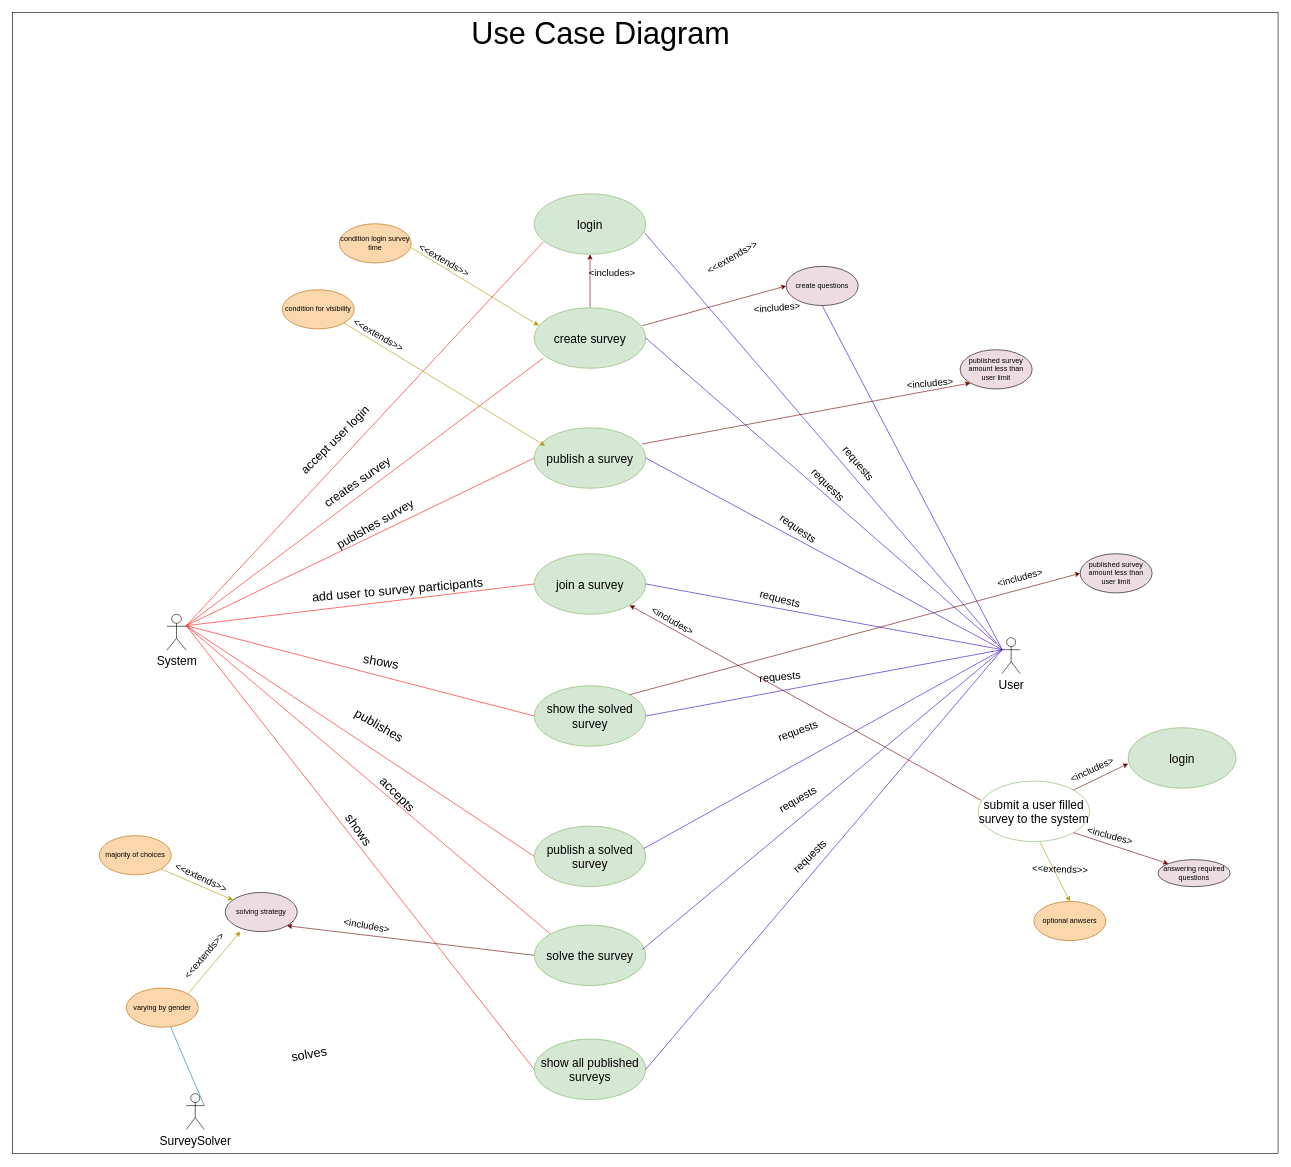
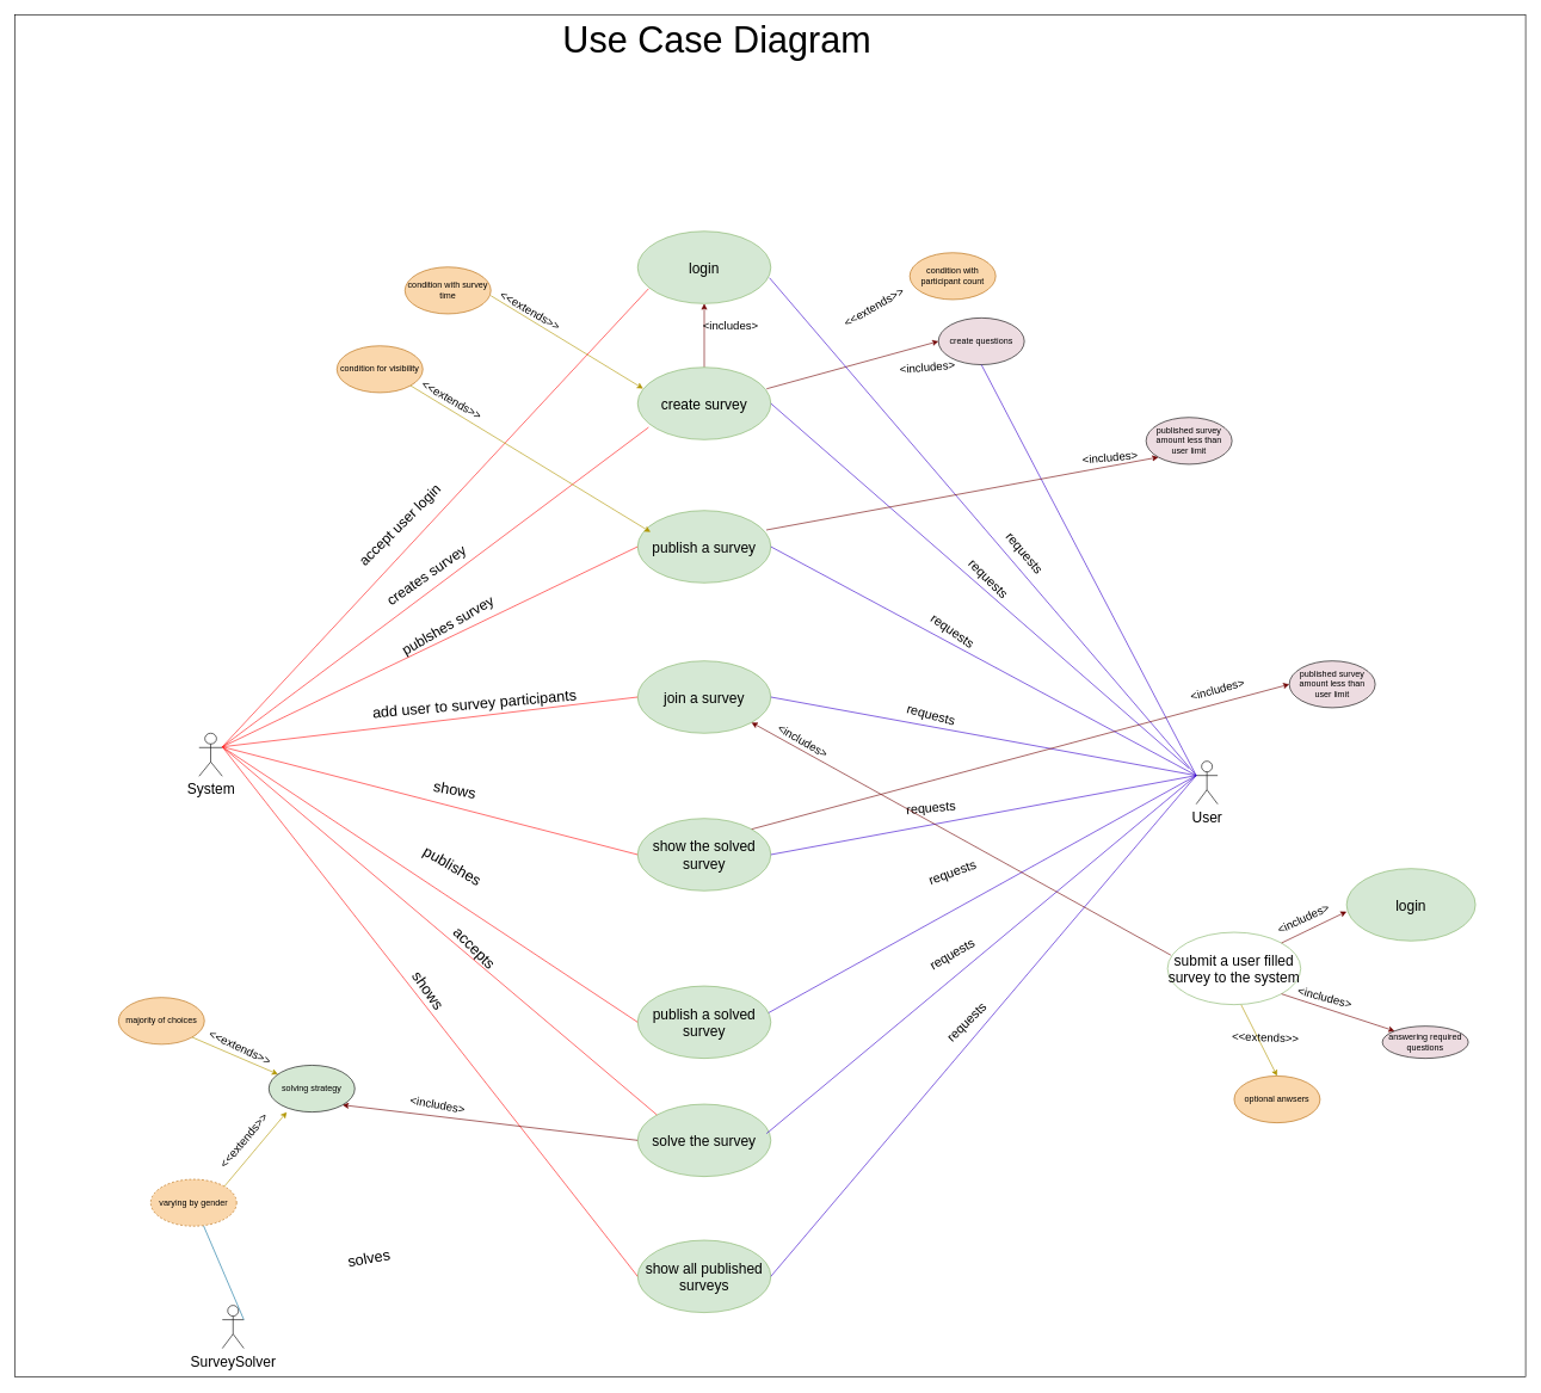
+ <mxCell id="28" value="condition with participant count" style="ellipse;whiteSpace=wrap;html=1;fillColor=#fad7ac;strokeColor=#b46504;" parent="1" vertex="1"><mxGeometry x="1270" y="352.32" width="120" height="65.36" as="geometry" /></mxCell>
- <mxCell id="29" value="condition login survey time" style="ellipse;whiteSpace=wrap;html=1;fillColor=#fad7ac;strokeColor=#b46504;" parent="1" vertex="1"><mxGeometry x="565" y="372.32" width="120" height="65.36" as="geometry" /></mxCell>
+ <mxCell id="29" value="condition with survey time" style="ellipse;whiteSpace=wrap;html=1;fillColor=#fad7ac;strokeColor=#b46504;" parent="1" vertex="1"><mxGeometry x="565" y="372.32" width="120" height="65.36" as="geometry" /></mxCell>
- <mxCell id="82" value="solving strategy" style="ellipse;whiteSpace=wrap;html=1;fillColor=#EDDCE1;" parent="1" vertex="1"><mxGeometry x="375" y="1486.96" width="120" height="65.36" as="geometry" /></mxCell>
+ <mxCell id="82" value="solving strategy" style="ellipse;whiteSpace=wrap;html=1;fillColor=#d5e8d4;" parent="1" vertex="1"><mxGeometry x="375" y="1486.96" width="120" height="65.36" as="geometry" /></mxCell>
- <mxCell id="84" value="varying by gender" style="ellipse;whiteSpace=wrap;html=1;fillColor=#fad7ac;strokeColor=#b46504;" parent="1" vertex="1"><mxGeometry x="210" y="1646.32" width="120" height="65.36" as="geometry" /></mxCell>
+ <mxCell id="84" value="varying by gender" style="ellipse;whiteSpace=wrap;html=1;fillColor=#fad7ac;strokeColor=#b46504;dashed=1;" parent="1" vertex="1"><mxGeometry x="210" y="1646.32" width="120" height="65.36" as="geometry" /></mxCell>
